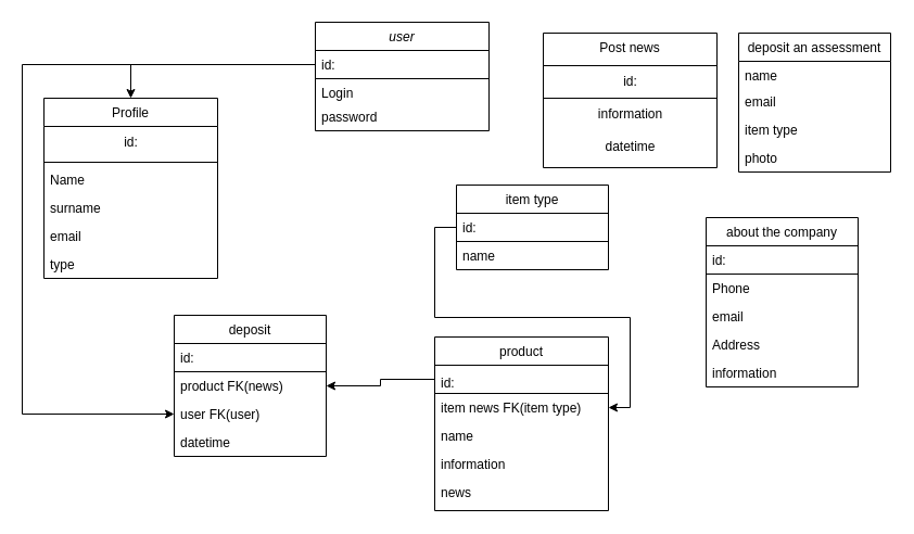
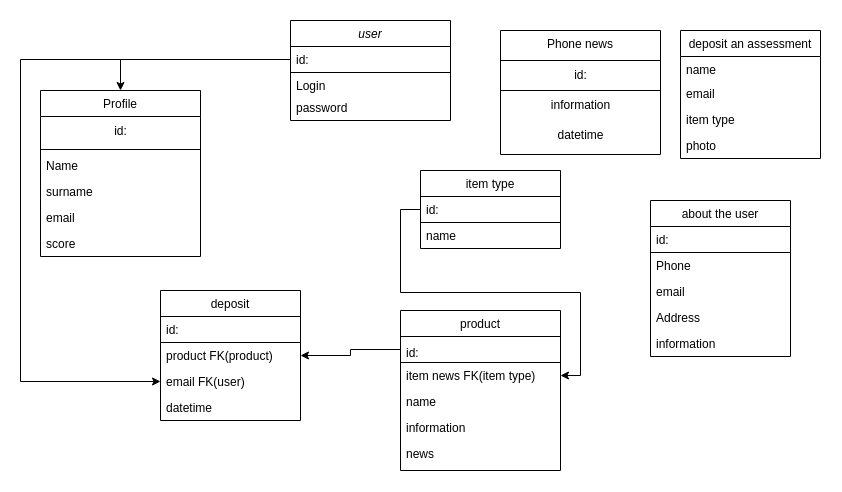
- <mxCell id="13" value="Post news" style="swimlane;fontStyle=0;align=center;verticalAlign=top;childLayout=stackLayout;horizontal=1;startSize=30;horizontalStack=0;resizeParent=1;resizeLast=0;collapsible=1;marginBottom=0;rounded=0;shadow=0;strokeWidth=1;" vertex="1" parent="1"><mxGeometry x="500" y="30" width="160" height="124" as="geometry"><mxRectangle x="340" y="380" width="170" height="26" as="alternateBounds" /></mxGeometry></mxCell>
+ <mxCell id="13" value="Phone news" style="swimlane;fontStyle=0;align=center;verticalAlign=top;childLayout=stackLayout;horizontal=1;startSize=30;horizontalStack=0;resizeParent=1;resizeLast=0;collapsible=1;marginBottom=0;rounded=0;shadow=0;strokeWidth=1;" vertex="1" parent="1"><mxGeometry x="500" y="30" width="160" height="124" as="geometry"><mxRectangle x="340" y="380" width="170" height="26" as="alternateBounds" /></mxGeometry></mxCell>
- <mxCell id="40" value="about the company" style="swimlane;fontStyle=0;childLayout=stackLayout;horizontal=1;startSize=26;fillColor=none;horizontalStack=0;resizeParent=1;resizeParentMax=0;resizeLast=0;collapsible=1;marginBottom=0;fontFamily=Helvetica;fontSize=12;strokeColor=default;" vertex="1" parent="1"><mxGeometry x="650" y="200" width="140" height="156" as="geometry" /></mxCell>
+ <mxCell id="40" value="about the user" style="swimlane;fontStyle=0;childLayout=stackLayout;horizontal=1;startSize=26;fillColor=none;horizontalStack=0;resizeParent=1;resizeParentMax=0;resizeLast=0;collapsible=1;marginBottom=0;fontFamily=Helvetica;fontSize=12;strokeColor=default;" vertex="1" parent="1"><mxGeometry x="650" y="200" width="140" height="156" as="geometry" /></mxCell>
- <mxCell id="12" value="type" style="text;align=left;verticalAlign=top;spacingLeft=4;spacingRight=4;overflow=hidden;rotatable=0;points=[[0,0.5],[1,0.5]];portConstraint=eastwest;rounded=0;shadow=0;html=0;" vertex="1" parent="6"><mxGeometry y="140" width="160" height="26" as="geometry" /></mxCell>
+ <mxCell id="12" value="score" style="text;align=left;verticalAlign=top;spacingLeft=4;spacingRight=4;overflow=hidden;rotatable=0;points=[[0,0.5],[1,0.5]];portConstraint=eastwest;rounded=0;shadow=0;html=0;" vertex="1" parent="6"><mxGeometry y="140" width="160" height="26" as="geometry" /></mxCell>
- <mxCell id="35" value="product FK(news)" style="text;strokeColor=none;fillColor=none;align=left;verticalAlign=top;spacingLeft=4;spacingRight=4;overflow=hidden;rotatable=0;points=[[0,0.5],[1,0.5]];portConstraint=eastwest;fontFamily=Helvetica;fontSize=12;" vertex="1" parent="33"><mxGeometry y="52" width="140" height="26" as="geometry" /></mxCell>
+ <mxCell id="35" value="product FK(product)" style="text;strokeColor=none;fillColor=none;align=left;verticalAlign=top;spacingLeft=4;spacingRight=4;overflow=hidden;rotatable=0;points=[[0,0.5],[1,0.5]];portConstraint=eastwest;fontFamily=Helvetica;fontSize=12;" vertex="1" parent="33"><mxGeometry y="52" width="140" height="26" as="geometry" /></mxCell>
- <mxCell id="36" value="user FK(user)" style="text;strokeColor=none;fillColor=none;align=left;verticalAlign=top;spacingLeft=4;spacingRight=4;overflow=hidden;rotatable=0;points=[[0,0.5],[1,0.5]];portConstraint=eastwest;fontFamily=Helvetica;fontSize=12;" vertex="1" parent="33"><mxGeometry y="78" width="140" height="26" as="geometry" /></mxCell>
+ <mxCell id="36" value="email FK(user)" style="text;strokeColor=none;fillColor=none;align=left;verticalAlign=top;spacingLeft=4;spacingRight=4;overflow=hidden;rotatable=0;points=[[0,0.5],[1,0.5]];portConstraint=eastwest;fontFamily=Helvetica;fontSize=12;" vertex="1" parent="33"><mxGeometry y="78" width="140" height="26" as="geometry" /></mxCell>
